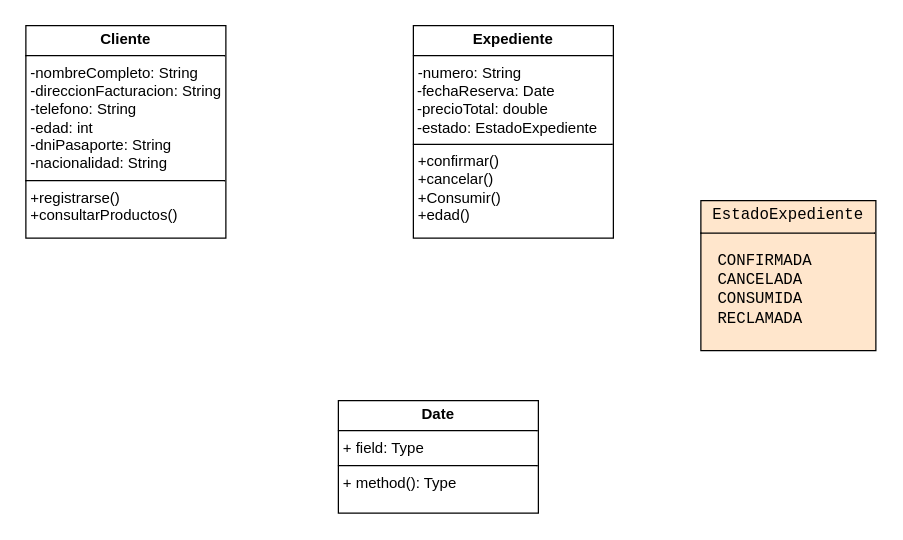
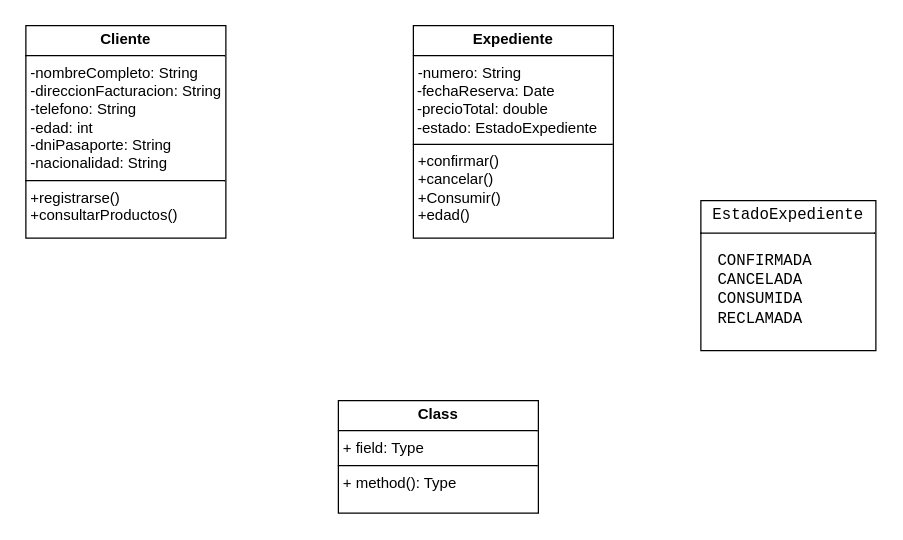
- <mxCell id="4" value="&lt;p style=&quot;margin:0px;margin-top:4px;text-align:center;&quot;&gt;&lt;span style=&quot;font-family: Menlo, &amp;quot;Roboto Mono&amp;quot;, &amp;quot;Courier New&amp;quot;, Courier, monospace, Inter, sans-serif; font-size: 12.573px; background-color: transparent; color: light-dark(rgb(0, 0, 0), rgb(255, 255, 255)); text-align: left;&quot;&gt;EstadoExpediente&lt;/span&gt;&lt;/p&gt;&lt;hr size=&quot;1&quot; style=&quot;border-style:solid;&quot;&gt;&lt;div style=&quot;height:2px;&quot;&gt;&lt;pre style=&quot;font-family: Menlo, &amp;quot;Roboto Mono&amp;quot;, &amp;quot;Courier New&amp;quot;, Courier, monospace, Inter, sans-serif; overflow: auto; padding: 9.144px 13.716px; text-wrap-mode: wrap; word-break: break-all; font-size: 12.573px; margin-top: 0px !important; margin-bottom: 0px !important;&quot;&gt;CONFIRMADA&lt;br&gt;CANCELADA&lt;br&gt;CONSUMIDA&lt;br&gt;RECLAMADA&lt;/pre&gt;&lt;/div&gt;" style="verticalAlign=top;align=left;overflow=fill;html=1;whiteSpace=wrap;fillColor=#ffe6cc;" vertex="1" parent="1"><mxGeometry x="560" y="160" width="140" height="120" as="geometry" /></mxCell>
+ <mxCell id="4" value="&lt;p style=&quot;margin:0px;margin-top:4px;text-align:center;&quot;&gt;&lt;span style=&quot;font-family: Menlo, &amp;quot;Roboto Mono&amp;quot;, &amp;quot;Courier New&amp;quot;, Courier, monospace, Inter, sans-serif; font-size: 12.573px; background-color: transparent; color: light-dark(rgb(0, 0, 0), rgb(255, 255, 255)); text-align: left;&quot;&gt;EstadoExpediente&lt;/span&gt;&lt;/p&gt;&lt;hr size=&quot;1&quot; style=&quot;border-style:solid;&quot;&gt;&lt;div style=&quot;height:2px;&quot;&gt;&lt;pre style=&quot;font-family: Menlo, &amp;quot;Roboto Mono&amp;quot;, &amp;quot;Courier New&amp;quot;, Courier, monospace, Inter, sans-serif; overflow: auto; padding: 9.144px 13.716px; text-wrap-mode: wrap; word-break: break-all; font-size: 12.573px; margin-top: 0px !important; margin-bottom: 0px !important;&quot;&gt;CONFIRMADA&lt;br&gt;CANCELADA&lt;br&gt;CONSUMIDA&lt;br&gt;RECLAMADA&lt;/pre&gt;&lt;/div&gt;" style="verticalAlign=top;align=left;overflow=fill;html=1;whiteSpace=wrap;" vertex="1" parent="1"><mxGeometry x="560" y="160" width="140" height="120" as="geometry" /></mxCell>
- <mxCell id="5" value="&lt;p style=&quot;margin:0px;margin-top:4px;text-align:center;&quot;&gt;&lt;b&gt;Date&lt;/b&gt;&lt;/p&gt;&lt;hr size=&quot;1&quot; style=&quot;border-style:solid;&quot;/&gt;&lt;p style=&quot;margin:0px;margin-left:4px;&quot;&gt;+ field: Type&lt;/p&gt;&lt;hr size=&quot;1&quot; style=&quot;border-style:solid;&quot;/&gt;&lt;p style=&quot;margin:0px;margin-left:4px;&quot;&gt;+ method(): Type&lt;/p&gt;" style="verticalAlign=top;align=left;overflow=fill;html=1;whiteSpace=wrap;" vertex="1" parent="1"><mxGeometry x="270" y="320" width="160" height="90" as="geometry" /></mxCell>
+ <mxCell id="5" value="&lt;p style=&quot;margin:0px;margin-top:4px;text-align:center;&quot;&gt;&lt;b&gt;Class&lt;/b&gt;&lt;/p&gt;&lt;hr size=&quot;1&quot; style=&quot;border-style:solid;&quot;/&gt;&lt;p style=&quot;margin:0px;margin-left:4px;&quot;&gt;+ field: Type&lt;/p&gt;&lt;hr size=&quot;1&quot; style=&quot;border-style:solid;&quot;/&gt;&lt;p style=&quot;margin:0px;margin-left:4px;&quot;&gt;+ method(): Type&lt;/p&gt;" style="verticalAlign=top;align=left;overflow=fill;html=1;whiteSpace=wrap;" vertex="1" parent="1"><mxGeometry x="270" y="320" width="160" height="90" as="geometry" /></mxCell>
